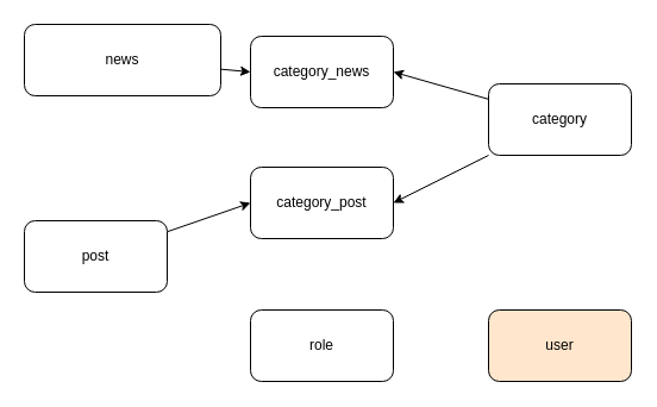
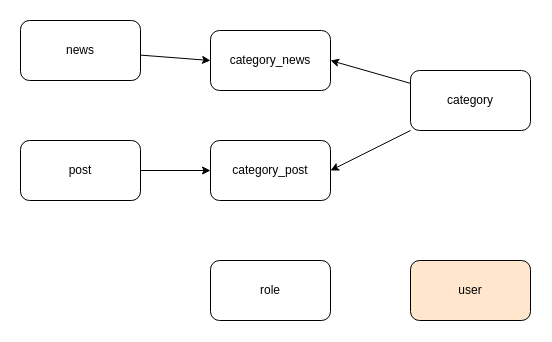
- <mxCell id="3" value="news" style="rounded=1;whiteSpace=wrap;html=1;" vertex="1" parent="1"><mxGeometry x="20" y="20" width="165" height="60" as="geometry" /></mxCell>
+ <mxCell id="3" value="news" style="rounded=1;whiteSpace=wrap;html=1;" vertex="1" parent="1"><mxGeometry x="20" y="20" width="120" height="60" as="geometry" /></mxCell>
- <mxCell id="5" value="post" style="rounded=1;whiteSpace=wrap;html=1;" vertex="1" parent="1"><mxGeometry x="20" y="185" width="120" height="60" as="geometry" /></mxCell>
+ <mxCell id="5" value="post" style="rounded=1;whiteSpace=wrap;html=1;" vertex="1" parent="1"><mxGeometry x="20" y="140" width="120" height="60" as="geometry" /></mxCell>
